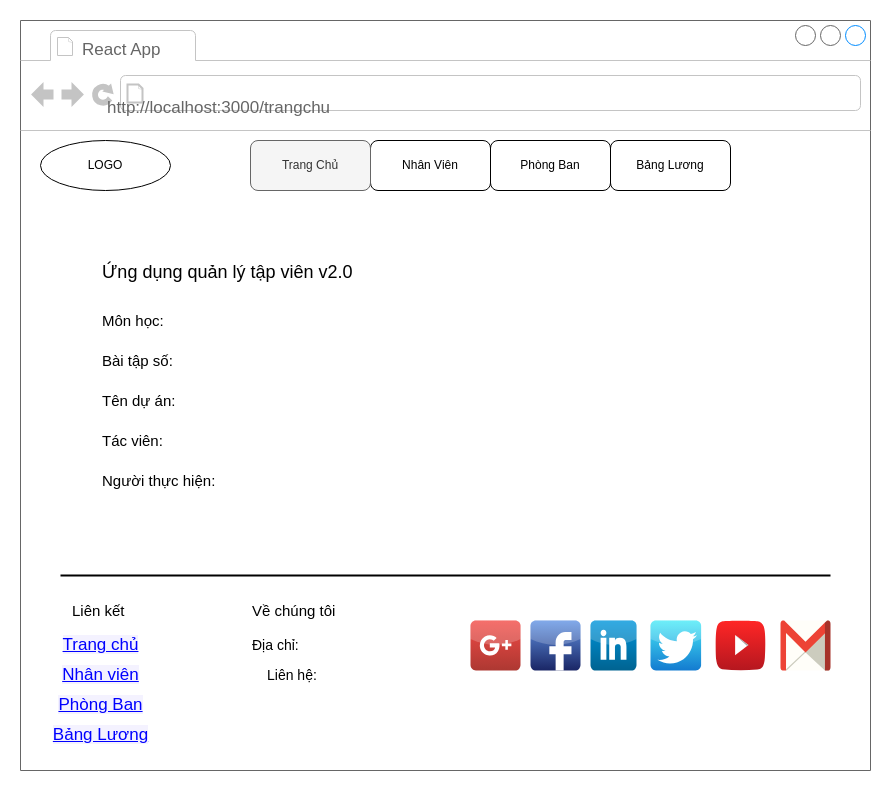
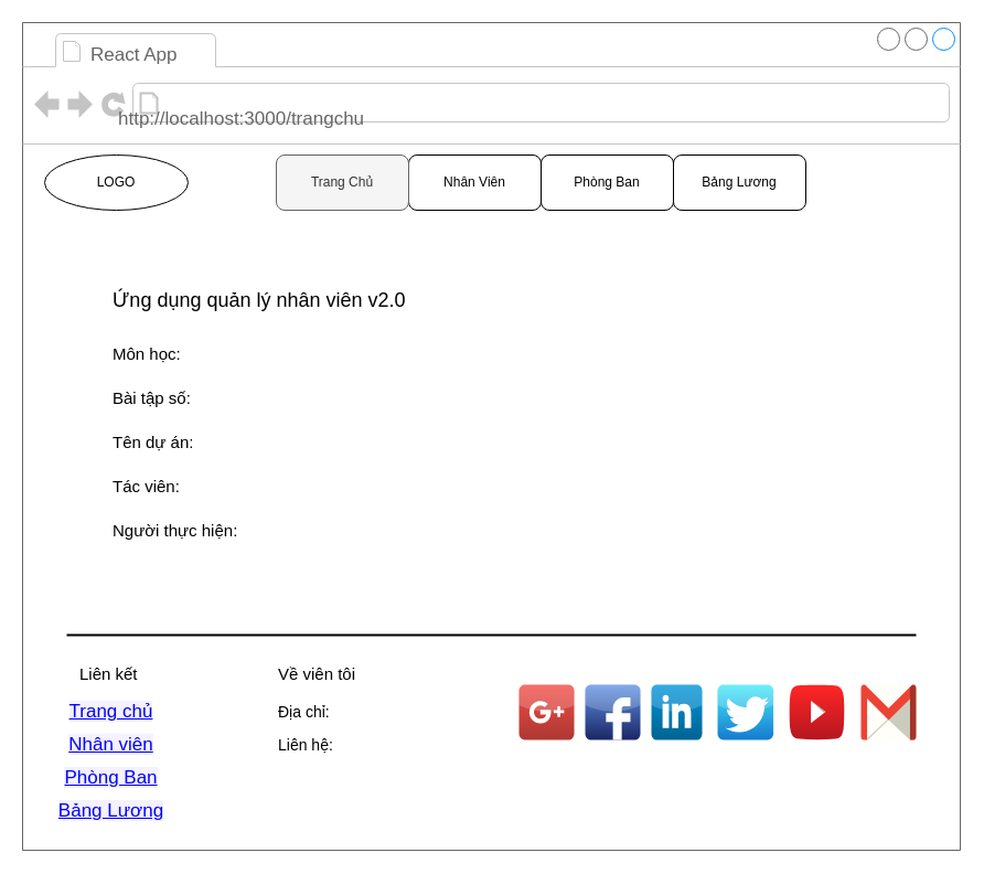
- <mxCell id="25" value="&lt;font style=&quot;font-size: 18px&quot;&gt;Ứng dụng quản lý tập viên v2.0&lt;/font&gt;" style="text;spacingTop=-5;whiteSpace=wrap;html=1;align=left;fontSize=12;fontFamily=Helvetica;fillColor=none;strokeColor=none;" parent="2" vertex="1"><mxGeometry x="80" y="240" width="310" height="30" as="geometry" /></mxCell>
+ <mxCell id="25" value="&lt;font style=&quot;font-size: 18px&quot;&gt;Ứng dụng quản lý nhân viên v2.0&lt;/font&gt;" style="text;spacingTop=-5;whiteSpace=wrap;html=1;align=left;fontSize=12;fontFamily=Helvetica;fillColor=none;strokeColor=none;" parent="2" vertex="1"><mxGeometry x="80" y="240" width="310" height="30" as="geometry" /></mxCell>
- <mxCell id="12" value="&lt;font style=&quot;font-size: 15px&quot;&gt;Về chúng tôi&lt;/font&gt;" style="text;spacingTop=-5;whiteSpace=wrap;html=1;align=left;fontSize=12;fontFamily=Helvetica;fillColor=none;strokeColor=none;" parent="2" vertex="1"><mxGeometry x="230" y="580" width="160" height="20" as="geometry" /></mxCell>
+ <mxCell id="12" value="&lt;font style=&quot;font-size: 15px&quot;&gt;Về viên tôi&lt;/font&gt;" style="text;spacingTop=-5;whiteSpace=wrap;html=1;align=left;fontSize=12;fontFamily=Helvetica;fillColor=none;strokeColor=none;" parent="2" vertex="1"><mxGeometry x="230" y="580" width="160" height="20" as="geometry" /></mxCell>
- <mxCell id="24" value="&lt;font style=&quot;font-size: 14px&quot;&gt;Liên hệ:&amp;nbsp;&lt;/font&gt;" style="text;spacingTop=-5;whiteSpace=wrap;html=1;align=left;fontSize=12;fontFamily=Helvetica;fillColor=none;strokeColor=none;" parent="2" vertex="1"><mxGeometry x="245" y="645" width="160" height="20" as="geometry" /></mxCell>
+ <mxCell id="24" value="&lt;font style=&quot;font-size: 14px&quot;&gt;Liên hệ:&amp;nbsp;&lt;/font&gt;" style="text;spacingTop=-5;whiteSpace=wrap;html=1;align=left;fontSize=12;fontFamily=Helvetica;fillColor=none;strokeColor=none;" parent="2" vertex="1"><mxGeometry x="230" y="645" width="160" height="20" as="geometry" /></mxCell>
